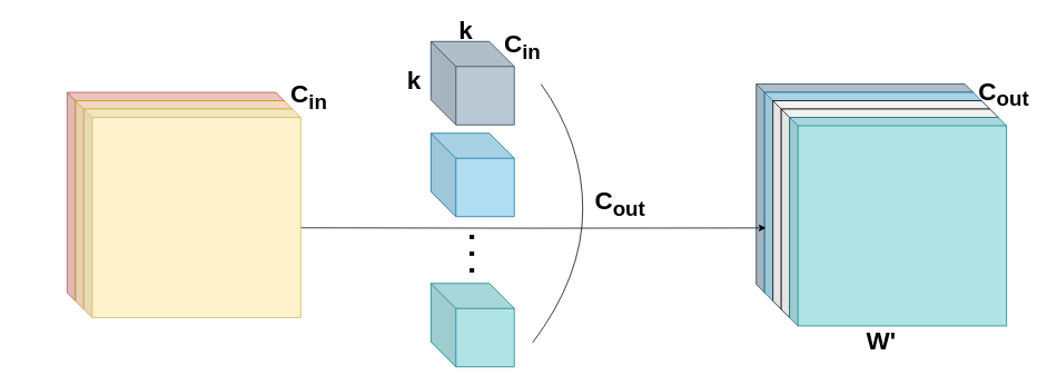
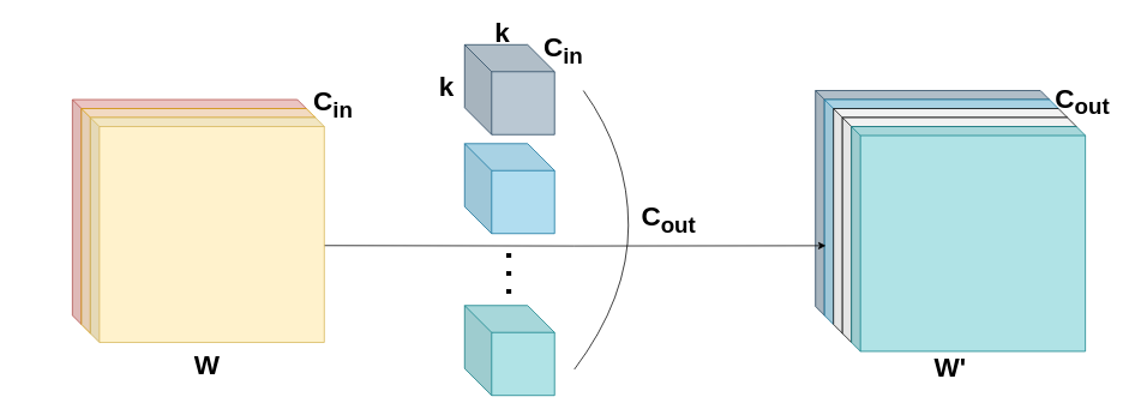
+ <mxCell id="21" value="&lt;b&gt;&lt;font style=&quot;font-size: 30px;&quot;&gt;W&lt;/font&gt;&lt;/b&gt;" style="text;html=1;strokeColor=none;fillColor=none;align=center;verticalAlign=middle;whiteSpace=wrap;rounded=0;" parent="17" vertex="1"><mxGeometry x="180" y="290" width="60" height="30" as="geometry" /></mxCell>
